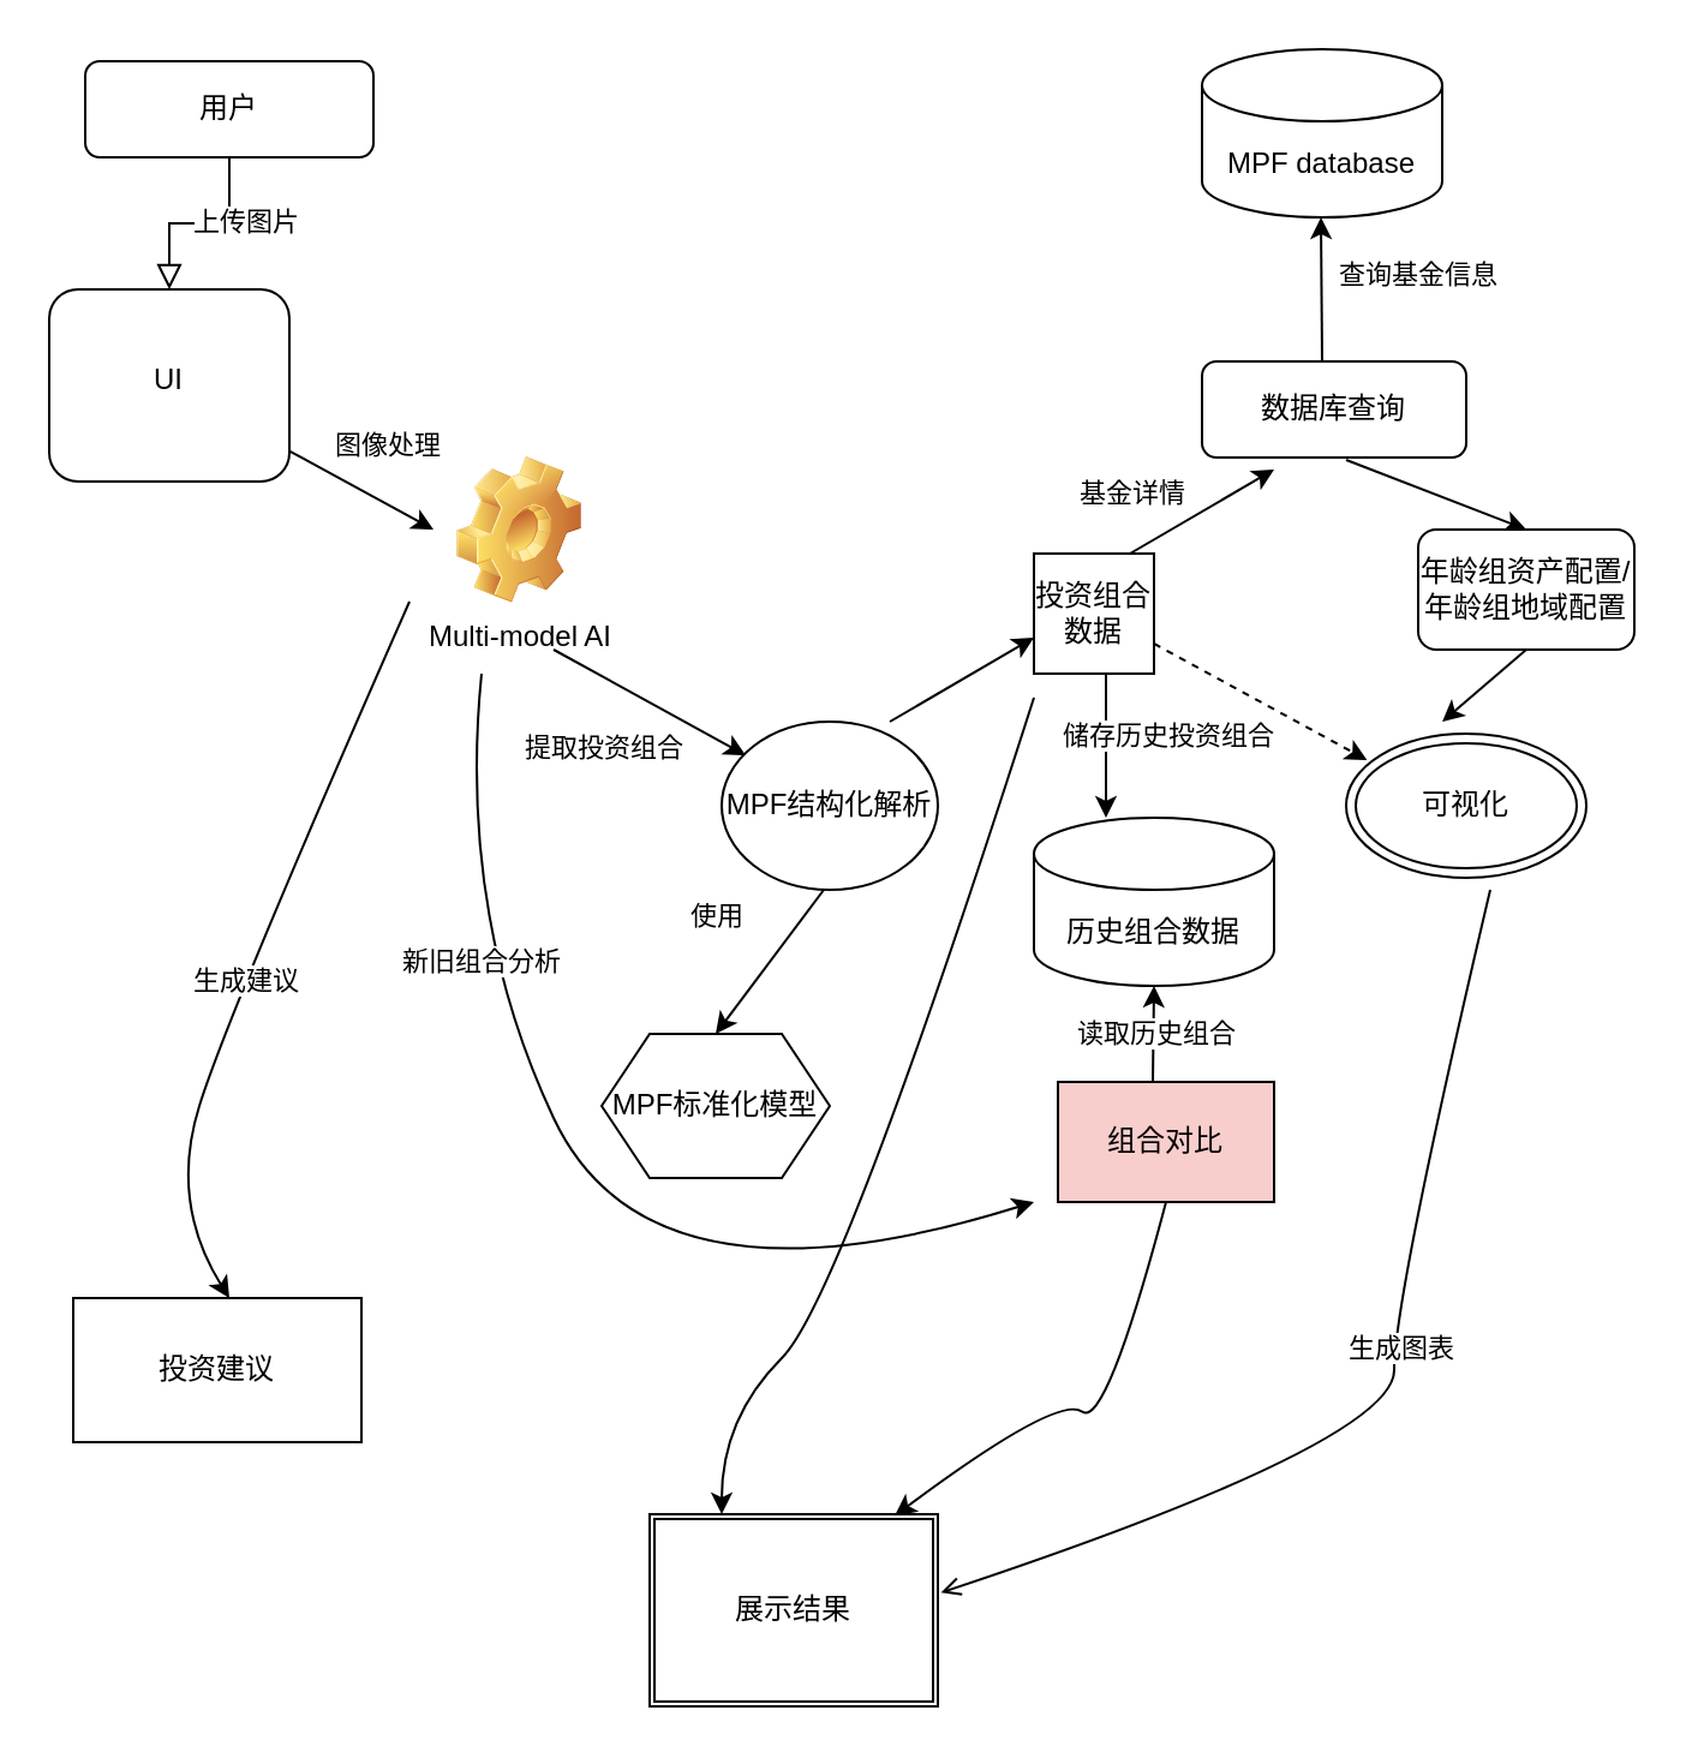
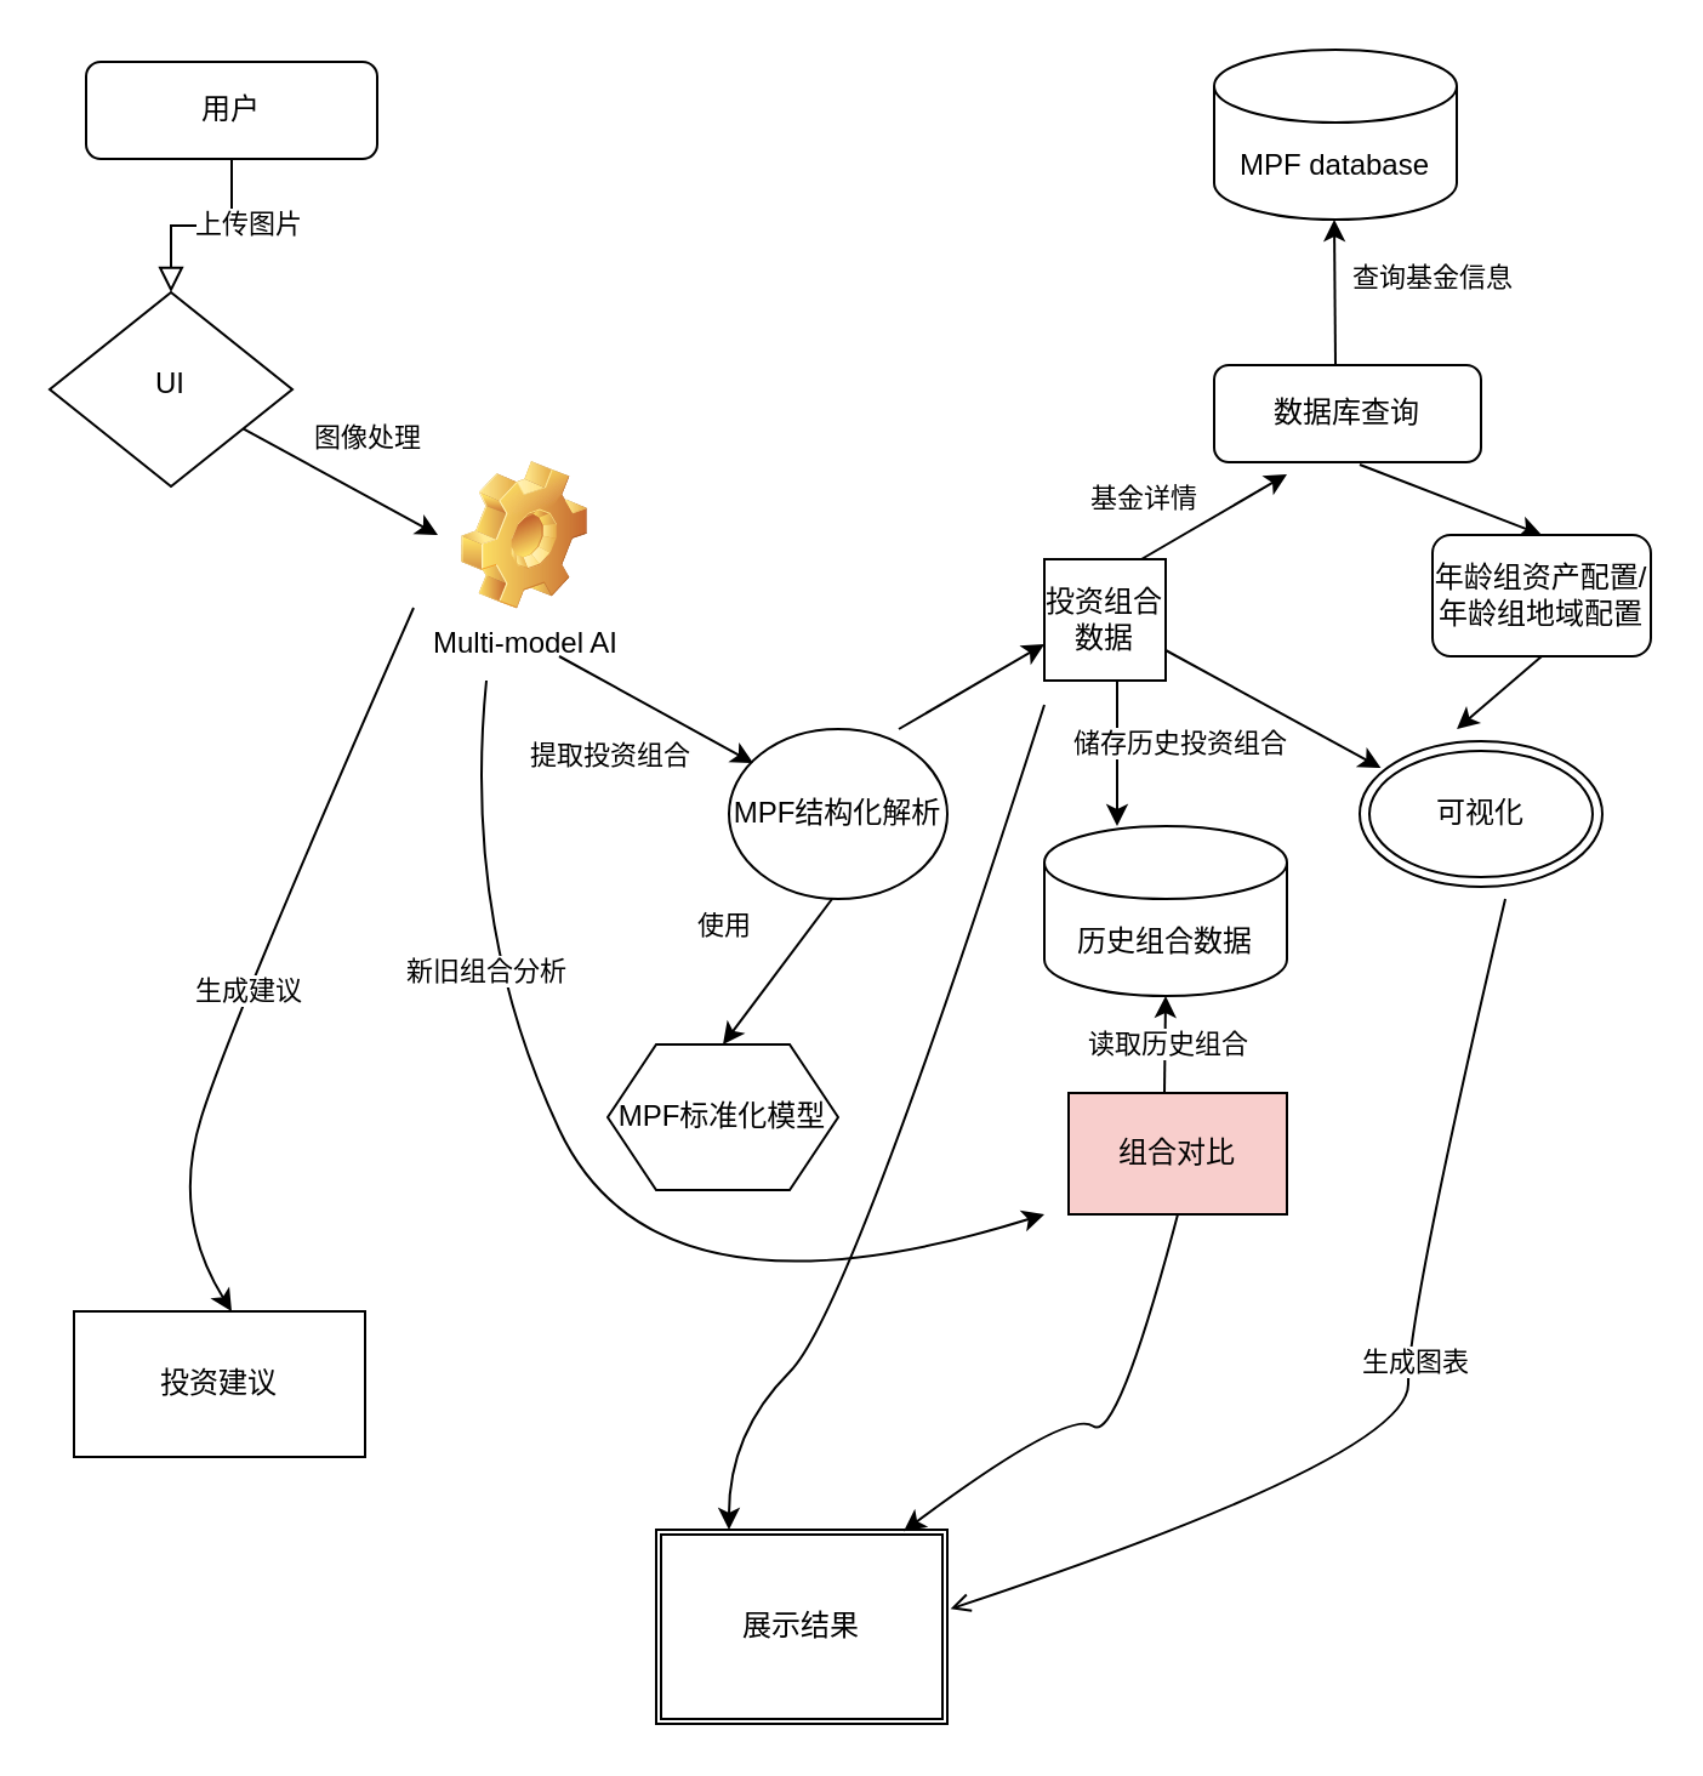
- <mxCell id="5" value="UI" style="whiteSpace=wrap;html=1;shadow=0;fontFamily=Helvetica;fontSize=12;align=center;strokeWidth=1;spacing=6;spacingTop=-4;rounded=1;" parent="1" vertex="1"><mxGeometry x="20" y="120" width="100" height="80" as="geometry" /></mxCell>
+ <mxCell id="5" value="UI" style="rhombus;whiteSpace=wrap;html=1;shadow=0;fontFamily=Helvetica;fontSize=12;align=center;strokeWidth=1;spacing=6;spacingTop=-4;" parent="1" vertex="1"><mxGeometry x="20" y="120" width="100" height="80" as="geometry" /></mxCell>
- <mxCell id="34" value="" style="endArrow=classic;html=1;rounded=0;entryX=0.087;entryY=0.183;entryDx=0;entryDy=0;entryPerimeter=0;exitX=1;exitY=0.75;exitDx=0;exitDy=0;dashed=1;" edge="1" parent="1" source="13" target="33"><mxGeometry width="50" height="50" relative="1" as="geometry"><mxPoint x="510" y="270" as="sourcePoint" /><mxPoint x="560" y="220" as="targetPoint" /></mxGeometry></mxCell>
+ <mxCell id="34" value="" style="endArrow=classic;html=1;rounded=0;entryX=0.087;entryY=0.183;entryDx=0;entryDy=0;entryPerimeter=0;exitX=1;exitY=0.75;exitDx=0;exitDy=0;" edge="1" parent="1" source="13" target="33"><mxGeometry width="50" height="50" relative="1" as="geometry"><mxPoint x="510" y="270" as="sourcePoint" /><mxPoint x="560" y="220" as="targetPoint" /></mxGeometry></mxCell>
